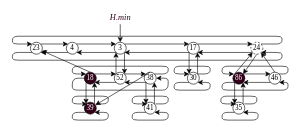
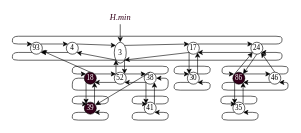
- <mxCell id="2" value="&lt;font face=&quot;Times New Roman&quot;&gt;23&lt;/font&gt;" style="ellipse;whiteSpace=wrap;html=1;aspect=fixed;" parent="1" vertex="1"><mxGeometry x="50" y="70" width="20" height="20" as="geometry" /></mxCell>
+ <mxCell id="2" value="&lt;font face=&quot;Times New Roman&quot;&gt;93&lt;/font&gt;" style="ellipse;whiteSpace=wrap;html=1;aspect=fixed;" parent="1" vertex="1"><mxGeometry x="50" y="70" width="20" height="20" as="geometry" /></mxCell>
- <mxCell id="4" value="&lt;font face=&quot;Times New Roman&quot;&gt;3&lt;/font&gt;" style="ellipse;whiteSpace=wrap;html=1;aspect=fixed;" parent="1" vertex="1"><mxGeometry x="190" y="70" width="20" height="20" as="geometry" /></mxCell>
+ <mxCell id="4" value="&lt;font face=&quot;Times New Roman&quot;&gt;3&lt;/font&gt;" style="ellipse;whiteSpace=wrap;html=1;aspect=fixed;" parent="1" vertex="1"><mxGeometry x="190" y="70" width="20" height="35" as="geometry" /></mxCell>
- <mxCell id="6" value="&lt;font face=&quot;Times New Roman&quot;&gt;24&lt;/font&gt;" style="ellipse;whiteSpace=wrap;html=1;aspect=fixed;dashed=1;" parent="1" vertex="1"><mxGeometry x="418" y="70" width="20" height="20" as="geometry" /></mxCell>
+ <mxCell id="6" value="&lt;font face=&quot;Times New Roman&quot;&gt;24&lt;/font&gt;" style="ellipse;whiteSpace=wrap;html=1;aspect=fixed;" parent="1" vertex="1"><mxGeometry x="418" y="70" width="20" height="20" as="geometry" /></mxCell>
